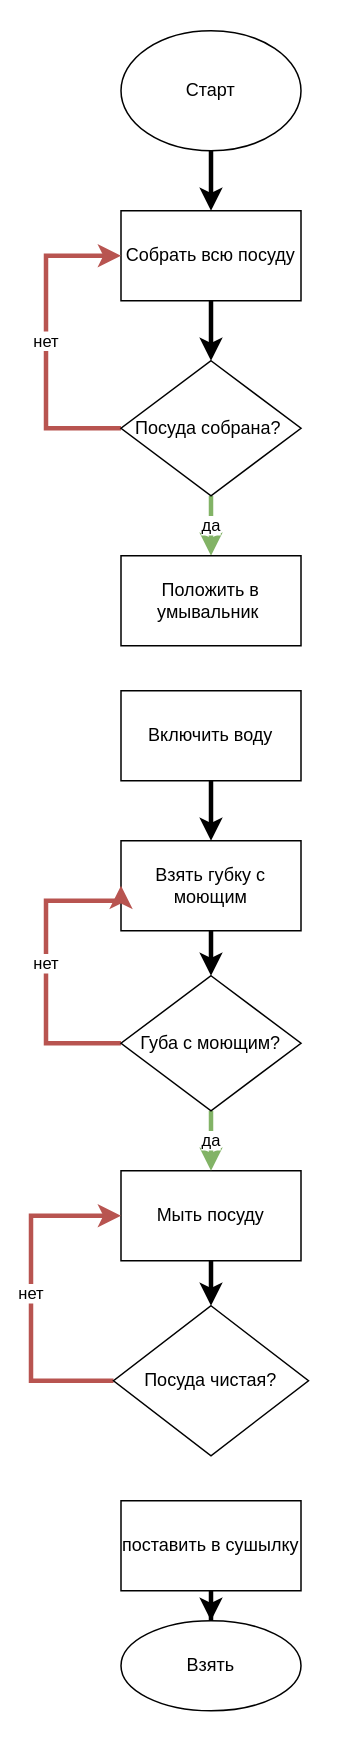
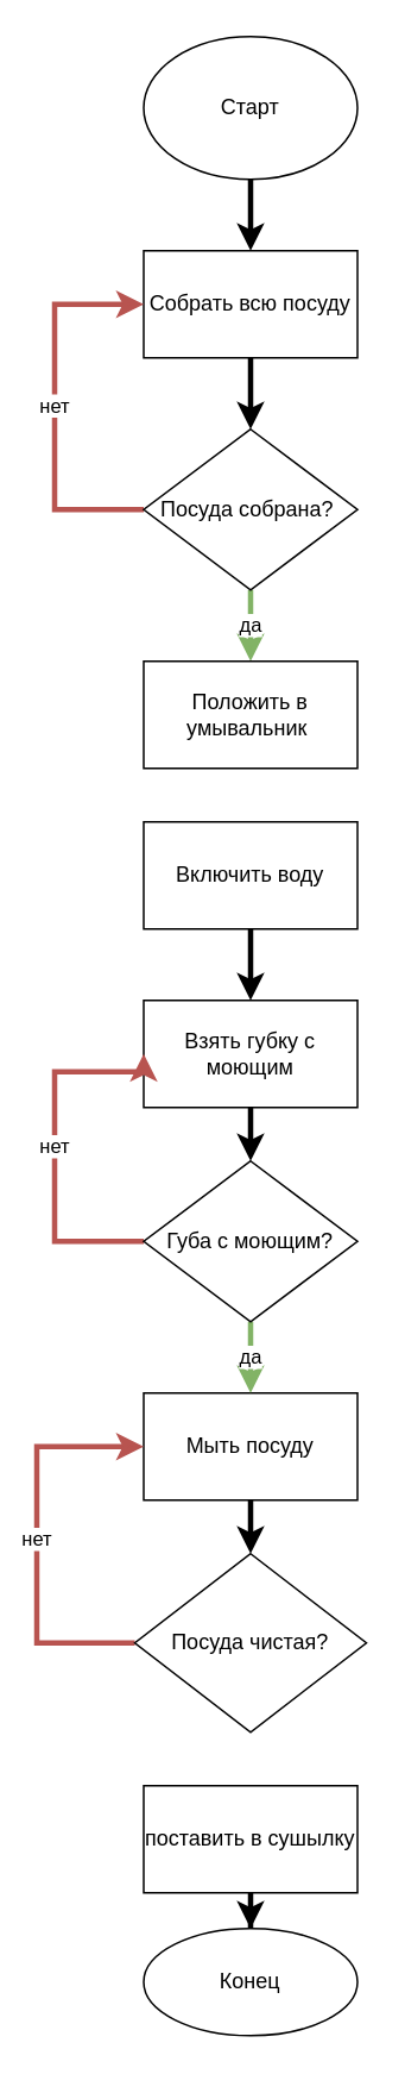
- <mxCell id="23" value="Взять" style="ellipse;whiteSpace=wrap;html=1;" vertex="1" parent="1"><mxGeometry x="80" y="1080" width="120" height="60" as="geometry" /></mxCell>
+ <mxCell id="23" value="Конец" style="ellipse;whiteSpace=wrap;html=1;" vertex="1" parent="1"><mxGeometry x="80" y="1080" width="120" height="60" as="geometry" /></mxCell>
